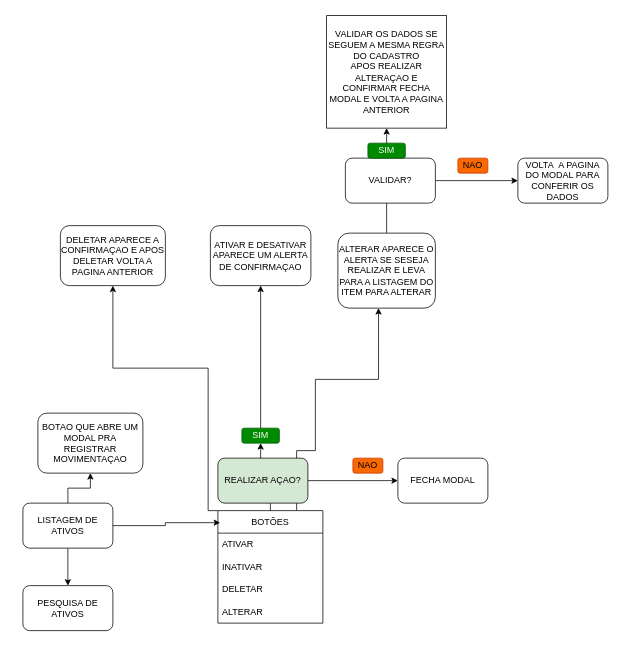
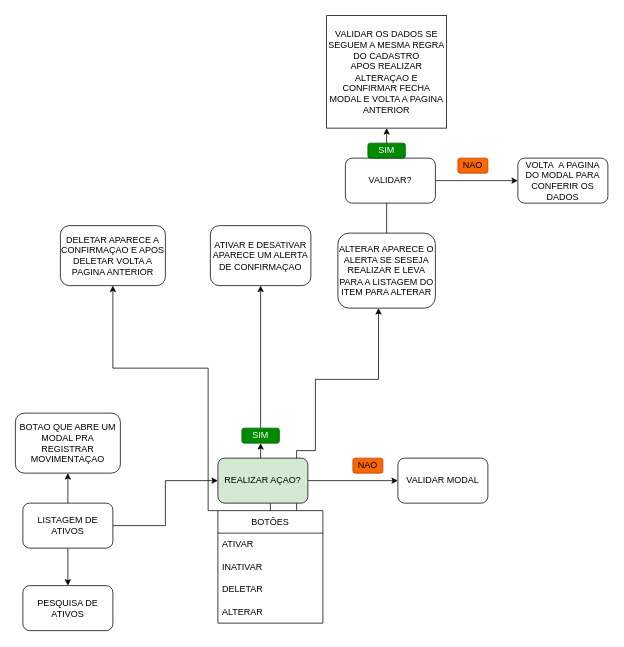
- <mxCell id="30" value="BOTAO QUE ABRE UM MODAL PRA REGISTRAR MOVIMENTAÇAO" style="rounded=1;whiteSpace=wrap;html=1;" vertex="1" parent="1"><mxGeometry x="50" y="550" width="140" height="80" as="geometry" /></mxCell>
+ <mxCell id="30" value="BOTAO QUE ABRE UM MODAL PRA REGISTRAR MOVIMENTAÇAO" style="rounded=1;whiteSpace=wrap;html=1;" vertex="1" parent="1"><mxGeometry x="20" y="550" width="140" height="80" as="geometry" /></mxCell>
- <mxCell id="24" value="FECHA MODAL" style="rounded=1;whiteSpace=wrap;html=1;" parent="1" vertex="1"><mxGeometry x="530" y="610" width="120" height="60" as="geometry" /></mxCell>
+ <mxCell id="24" value="VALIDAR MODAL" style="rounded=1;whiteSpace=wrap;html=1;" parent="1" vertex="1"><mxGeometry x="530" y="610" width="120" height="60" as="geometry" /></mxCell>
- <mxCell id="13" style="edgeStyle=orthogonalEdgeStyle;rounded=0;orthogonalLoop=1;jettySize=auto;html=1;exitX=1;exitY=0.5;exitDx=0;exitDy=0;entryX=0.021;entryY=0.107;entryDx=0;entryDy=0;entryPerimeter=0;" parent="1" source="4" target="8" edge="1"><mxGeometry relative="1" as="geometry" /></mxCell>
+ <mxCell id="13" style="edgeStyle=orthogonalEdgeStyle;rounded=0;orthogonalLoop=1;jettySize=auto;html=1;exitX=1;exitY=0.5;exitDx=0;exitDy=0;" parent="1" source="4" target="22" edge="1"><mxGeometry relative="1" as="geometry" /></mxCell>
